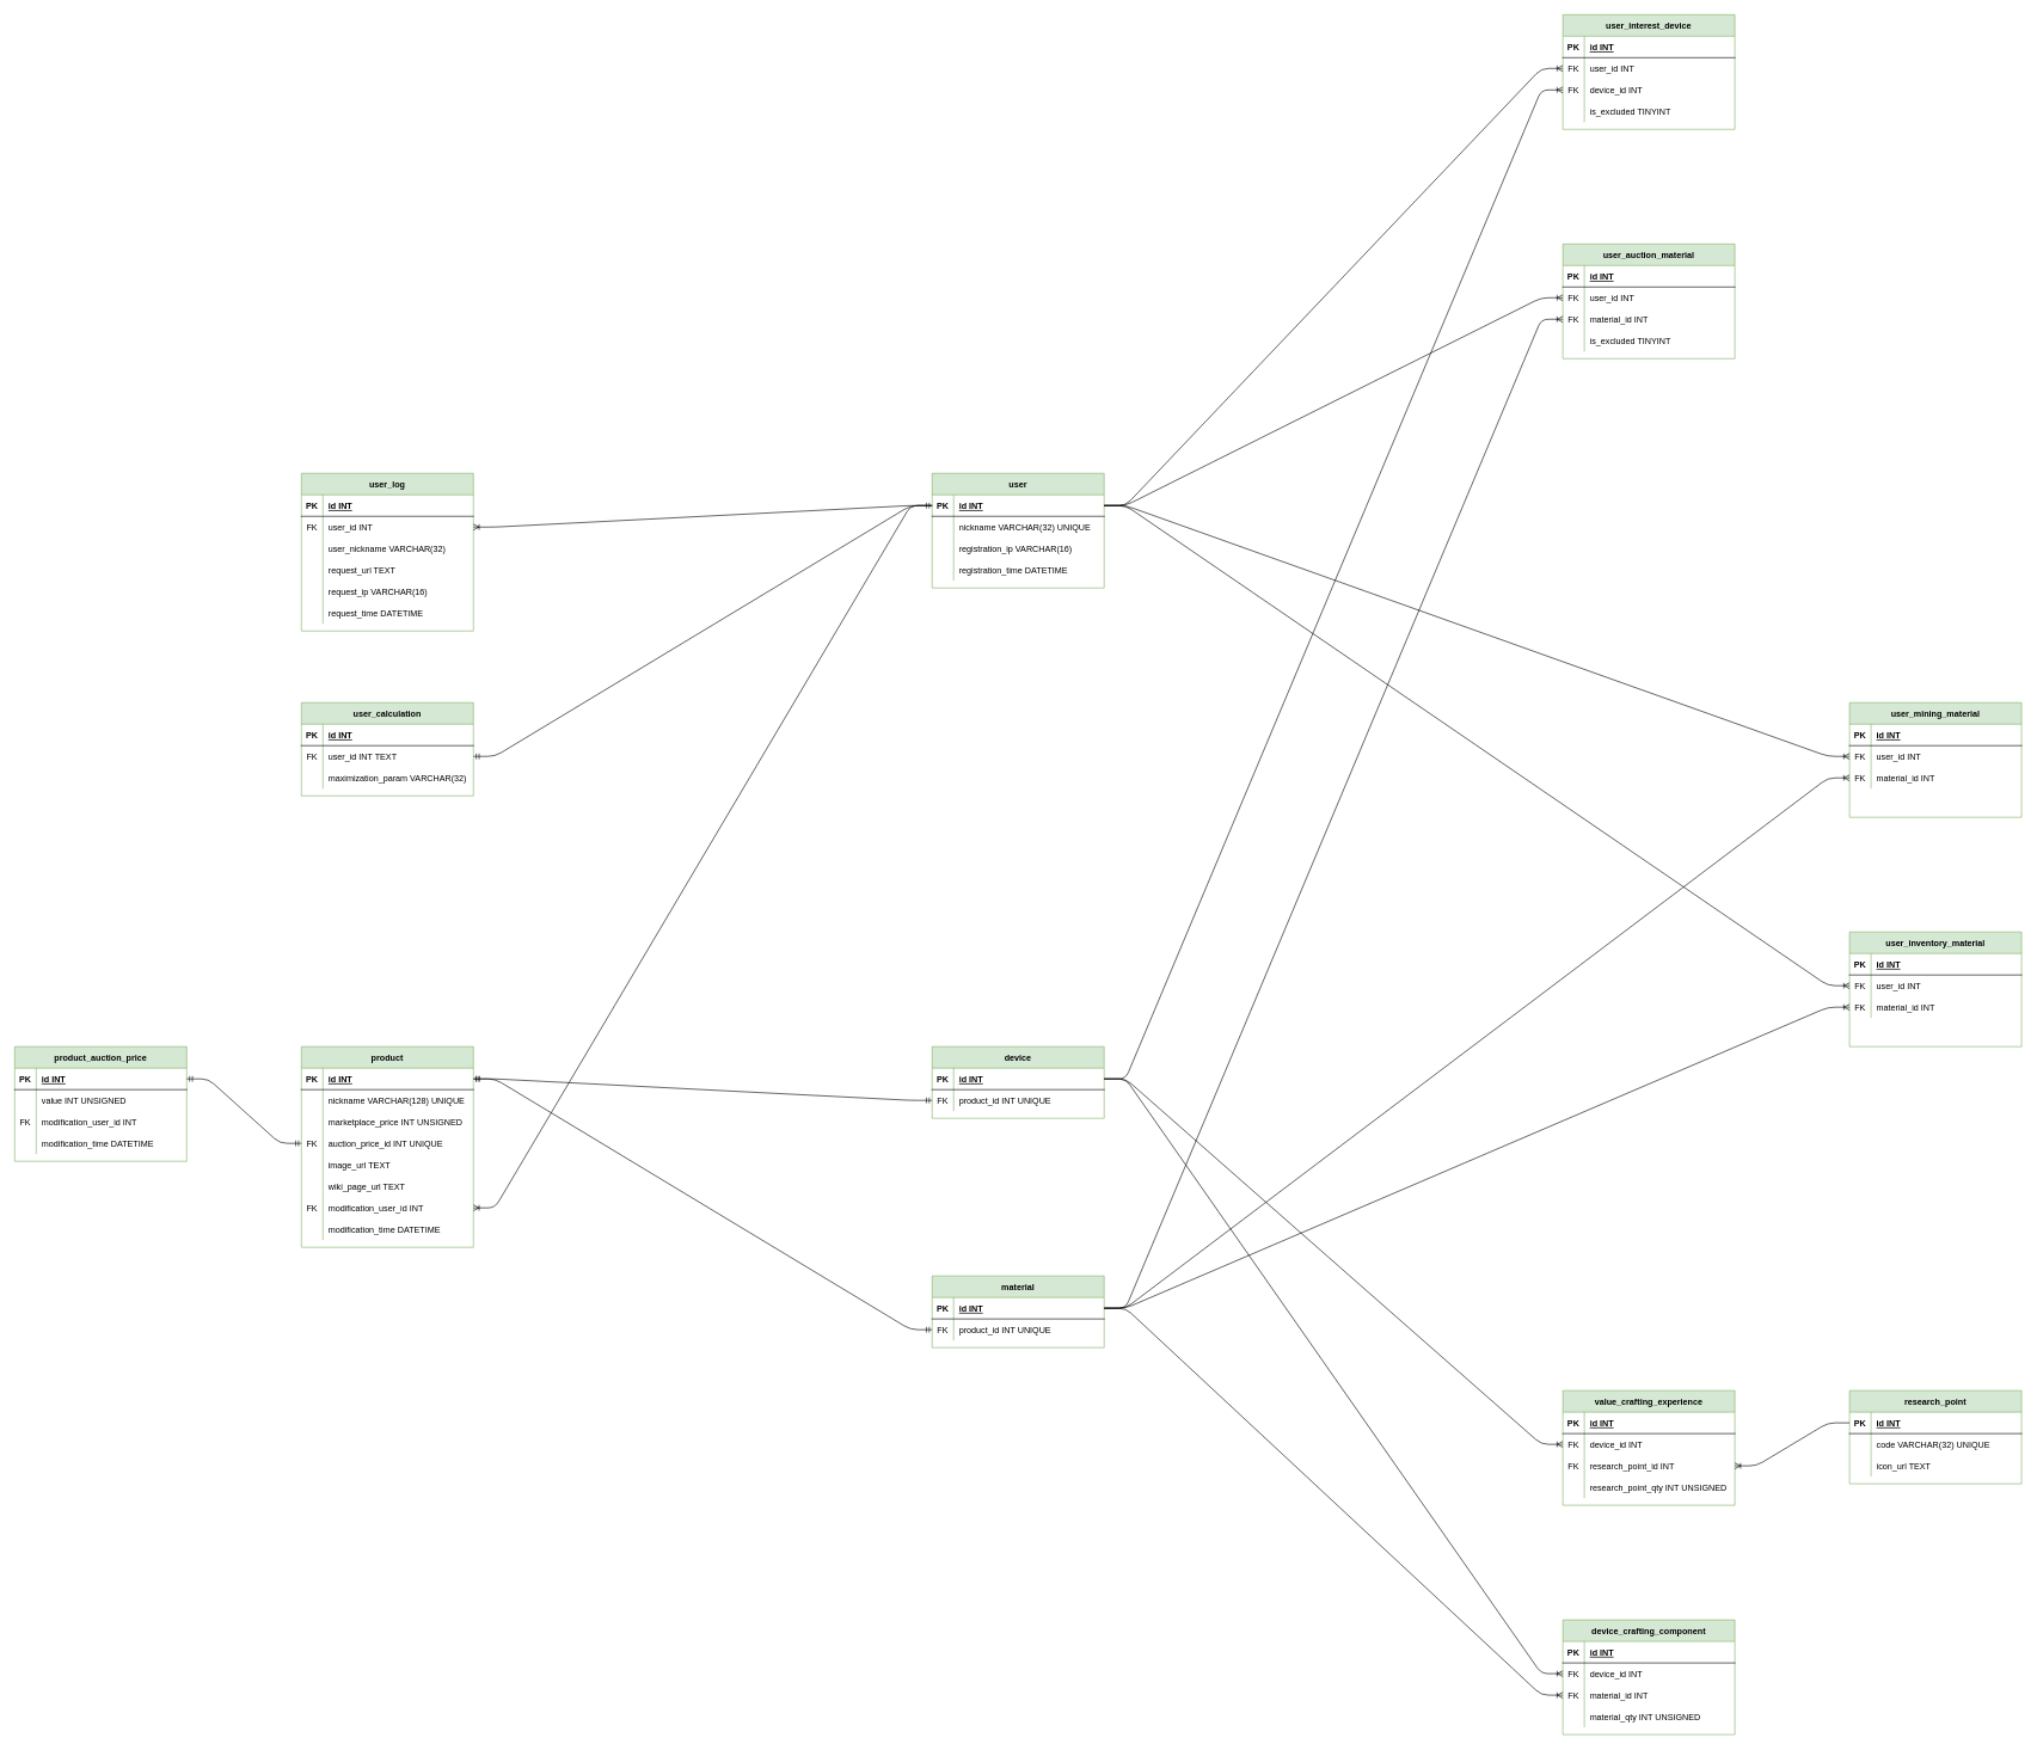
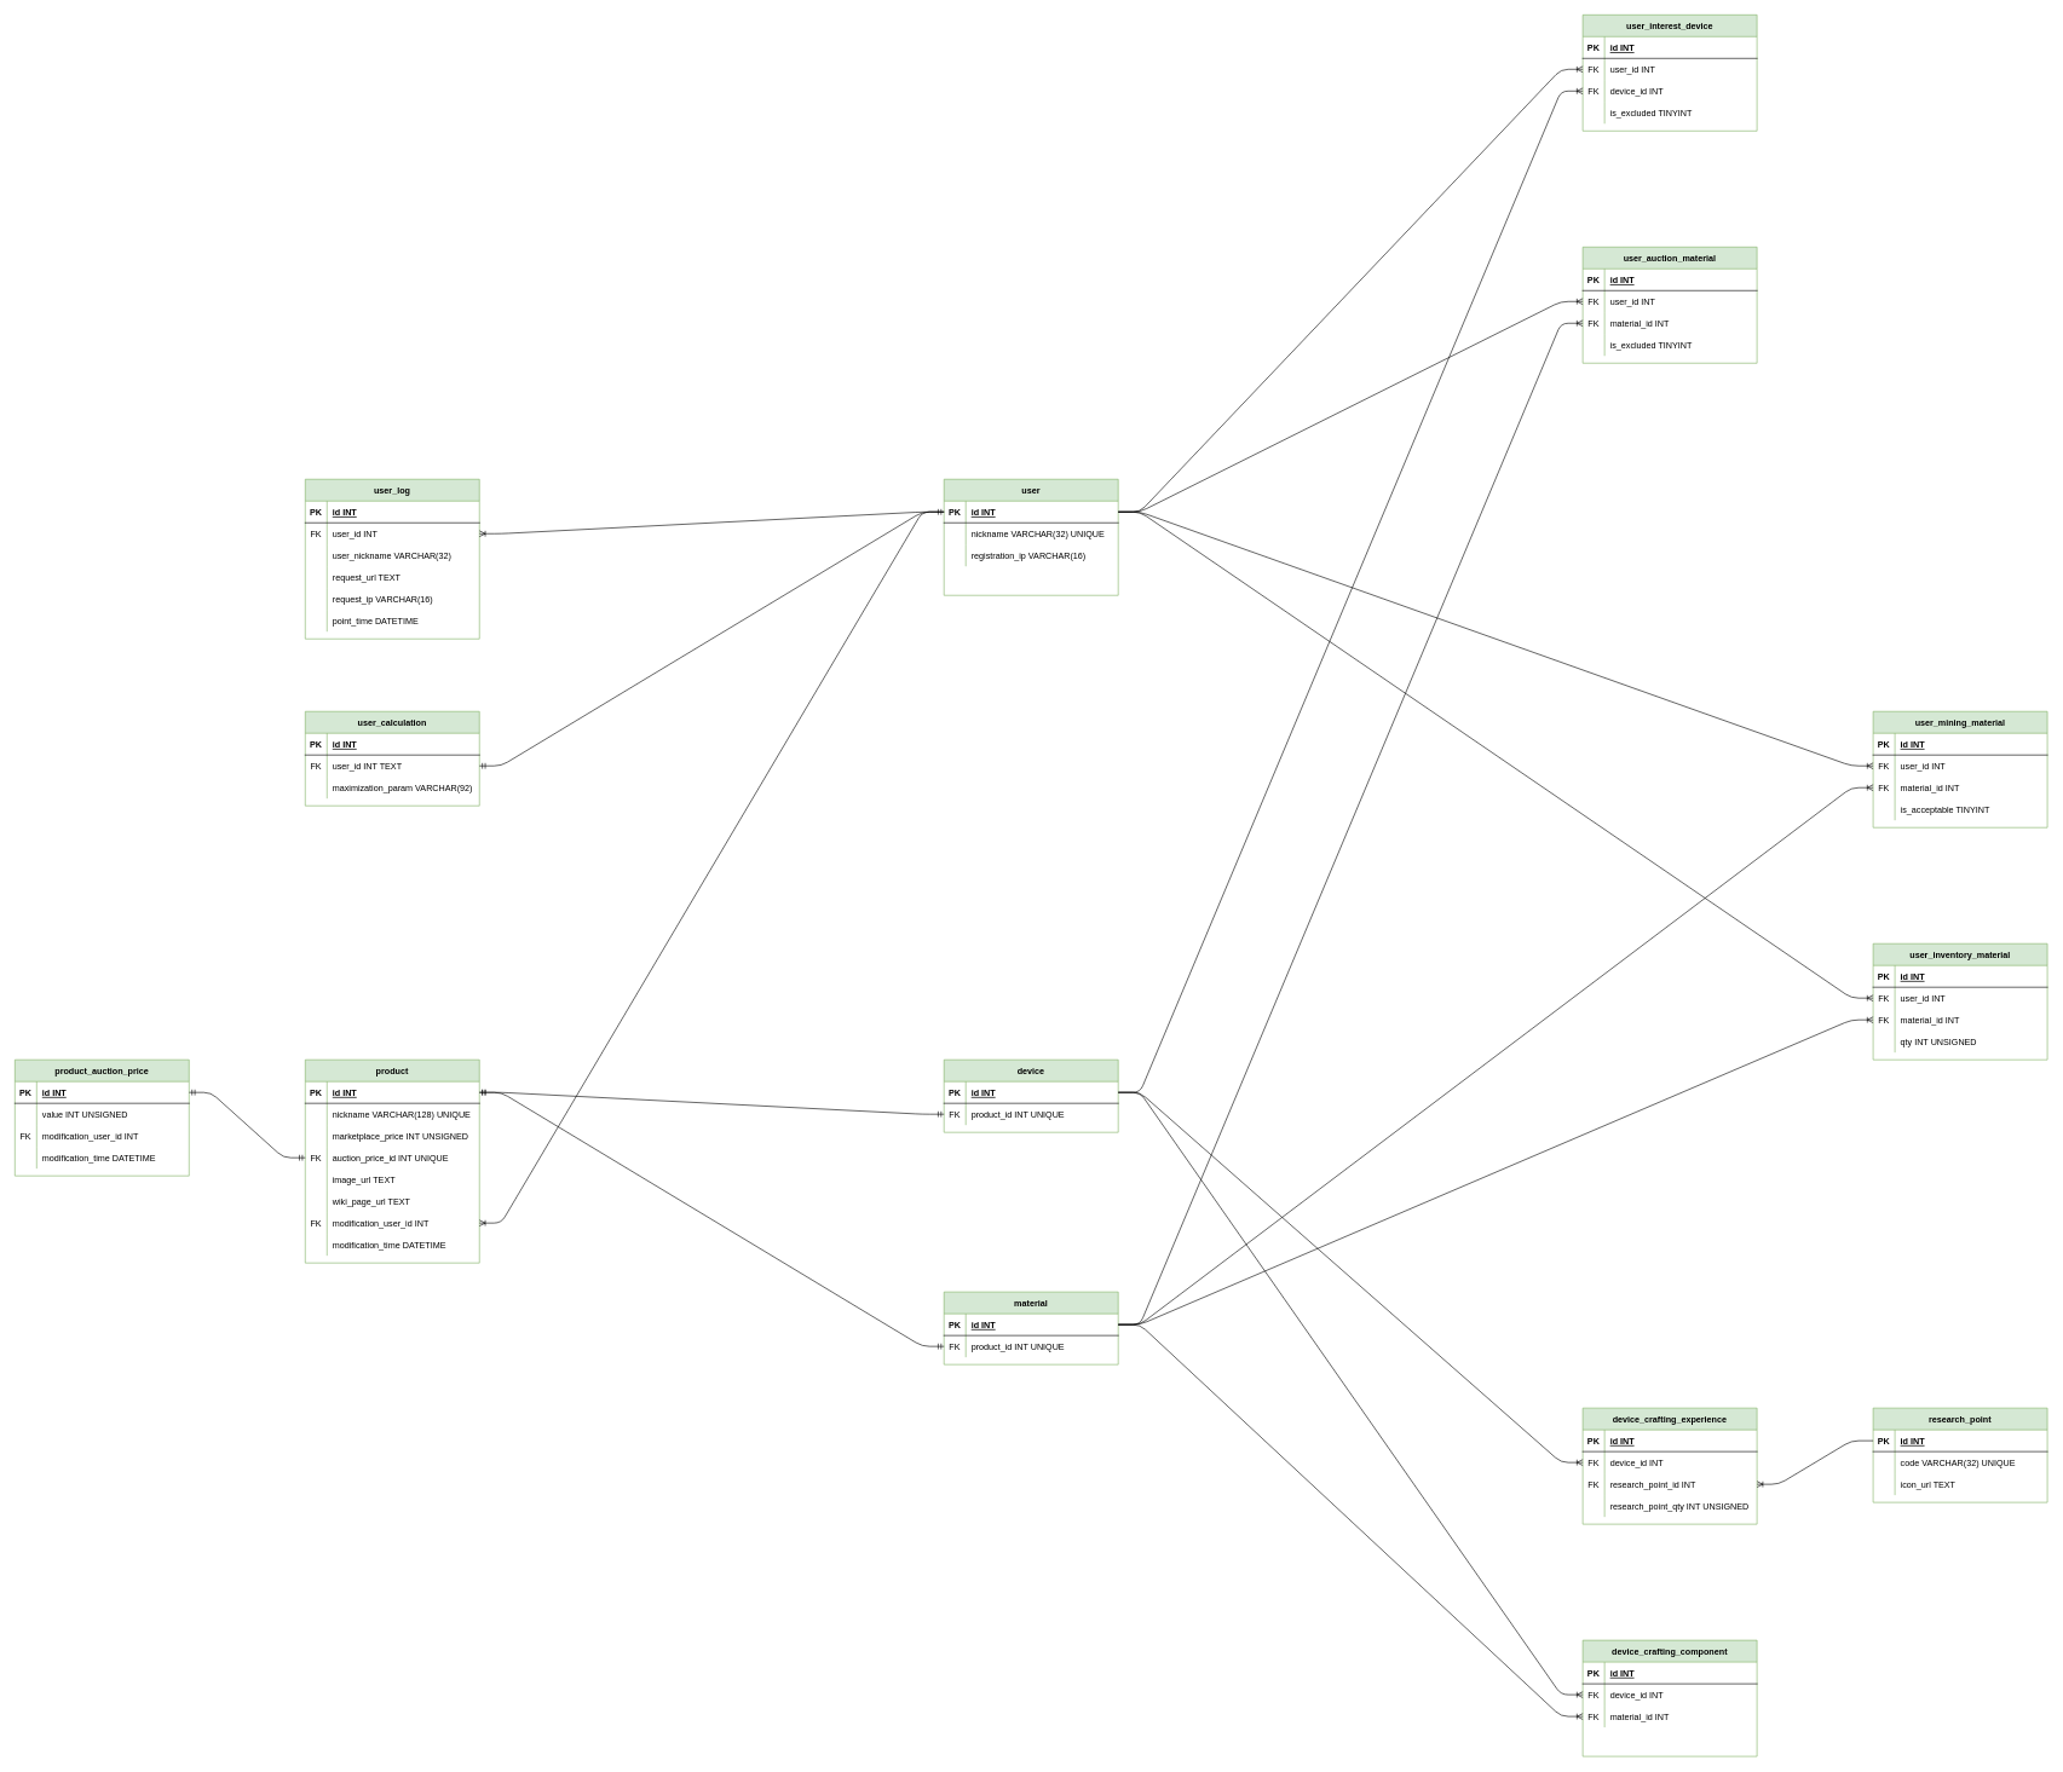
- <mxCell id="14" value="registration_time DATETIME" style="shape=partialRectangle;connectable=0;fillColor=none;top=0;left=0;bottom=0;right=0;align=left;spacingLeft=6;overflow=hidden;" parent="12" vertex="1"><mxGeometry x="30" width="210" height="30" as="geometry" /></mxCell>
- <mxCell id="159" value="request_time DATETIME" style="shape=partialRectangle;connectable=0;fillColor=none;top=0;left=0;bottom=0;right=0;align=left;spacingLeft=6;overflow=hidden;" parent="157" vertex="1"><mxGeometry x="30" width="210" height="30" as="geometry" /></mxCell>
+ <mxCell id="159" value="point_time DATETIME" style="shape=partialRectangle;connectable=0;fillColor=none;top=0;left=0;bottom=0;right=0;align=left;spacingLeft=6;overflow=hidden;" parent="157" vertex="1"><mxGeometry x="30" width="210" height="30" as="geometry" /></mxCell>
- <mxCell id="170" value="maximization_param VARCHAR(32)" style="shape=partialRectangle;connectable=0;fillColor=none;top=0;left=0;bottom=0;right=0;align=left;spacingLeft=6;overflow=hidden;" parent="168" vertex="1"><mxGeometry x="30" width="210" height="30" as="geometry" /></mxCell>
+ <mxCell id="170" value="maximization_param VARCHAR(92)" style="shape=partialRectangle;connectable=0;fillColor=none;top=0;left=0;bottom=0;right=0;align=left;spacingLeft=6;overflow=hidden;" parent="168" vertex="1"><mxGeometry x="30" width="210" height="30" as="geometry" /></mxCell>
+ <mxCell id="123" value="is_acceptable TINYINT" style="shape=partialRectangle;connectable=0;fillColor=none;top=0;left=0;bottom=0;right=0;align=left;spacingLeft=6;overflow=hidden;" parent="121" vertex="1"><mxGeometry x="30" width="210" height="30" as="geometry" /></mxCell>
+ <mxCell id="136" value="qty INT UNSIGNED" style="shape=partialRectangle;connectable=0;fillColor=none;top=0;left=0;bottom=0;right=0;align=left;spacingLeft=6;overflow=hidden;" parent="134" vertex="1"><mxGeometry x="30" width="210" height="30" as="geometry" /></mxCell>
- <mxCell id="67" value="value_crafting_experience" style="shape=table;startSize=30;container=1;collapsible=1;childLayout=tableLayout;fixedRows=1;rowLines=0;fontStyle=1;align=center;resizeLast=1;fillColor=#d5e8d4;strokeColor=#82b366;" parent="1" vertex="1"><mxGeometry x="2180" y="1940" width="240" height="160" as="geometry" /></mxCell>
+ <mxCell id="67" value="device_crafting_experience" style="shape=table;startSize=30;container=1;collapsible=1;childLayout=tableLayout;fixedRows=1;rowLines=0;fontStyle=1;align=center;resizeLast=1;fillColor=#d5e8d4;strokeColor=#82b366;" parent="1" vertex="1"><mxGeometry x="2180" y="1940" width="240" height="160" as="geometry" /></mxCell>
- <mxCell id="92" value="material_qty INT UNSIGNED" style="shape=partialRectangle;connectable=0;fillColor=none;top=0;left=0;bottom=0;right=0;align=left;spacingLeft=6;overflow=hidden;" parent="90" vertex="1"><mxGeometry x="30" width="210" height="30" as="geometry" /></mxCell>
